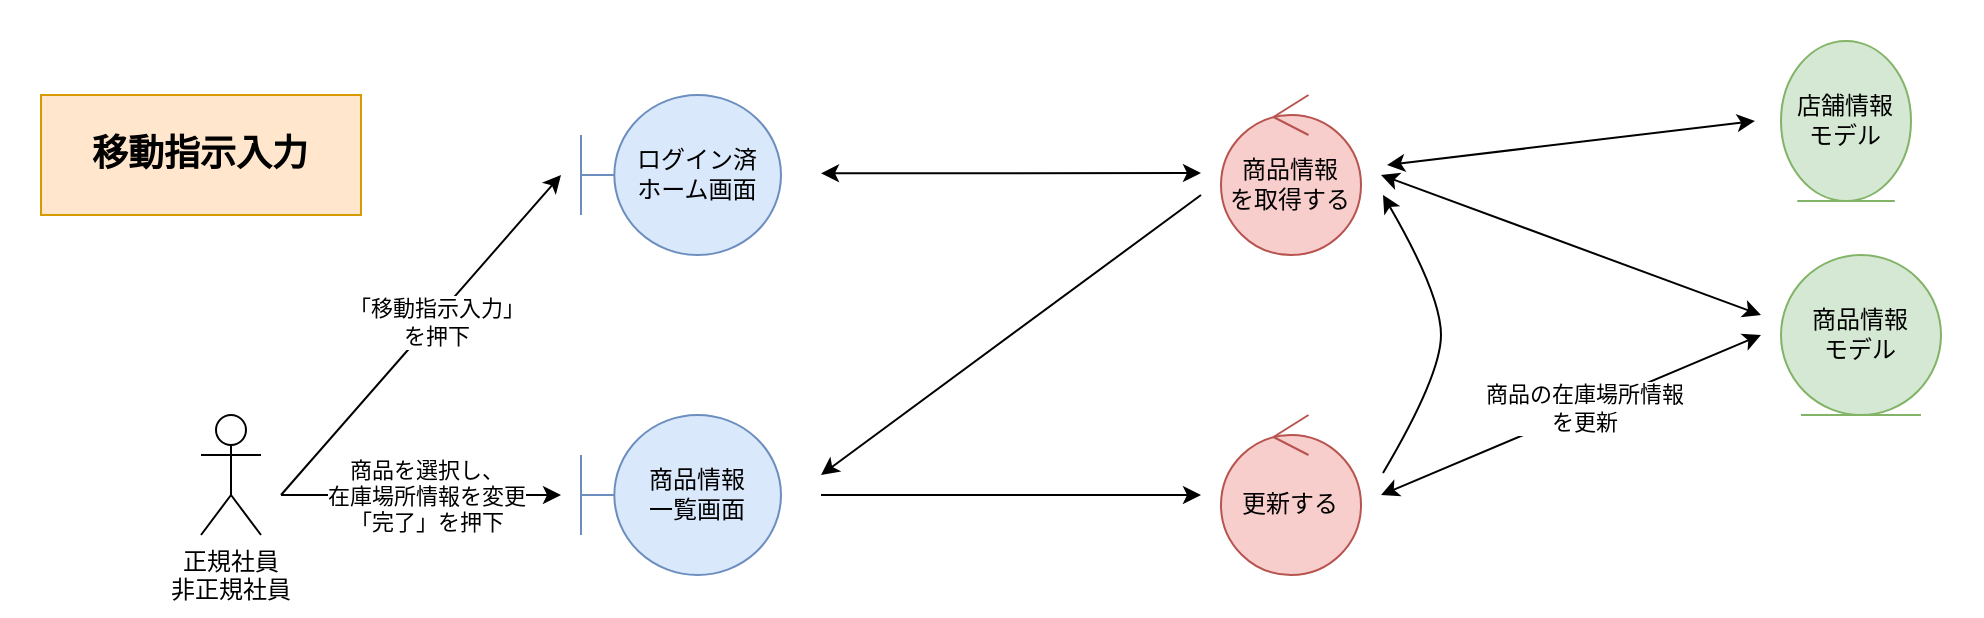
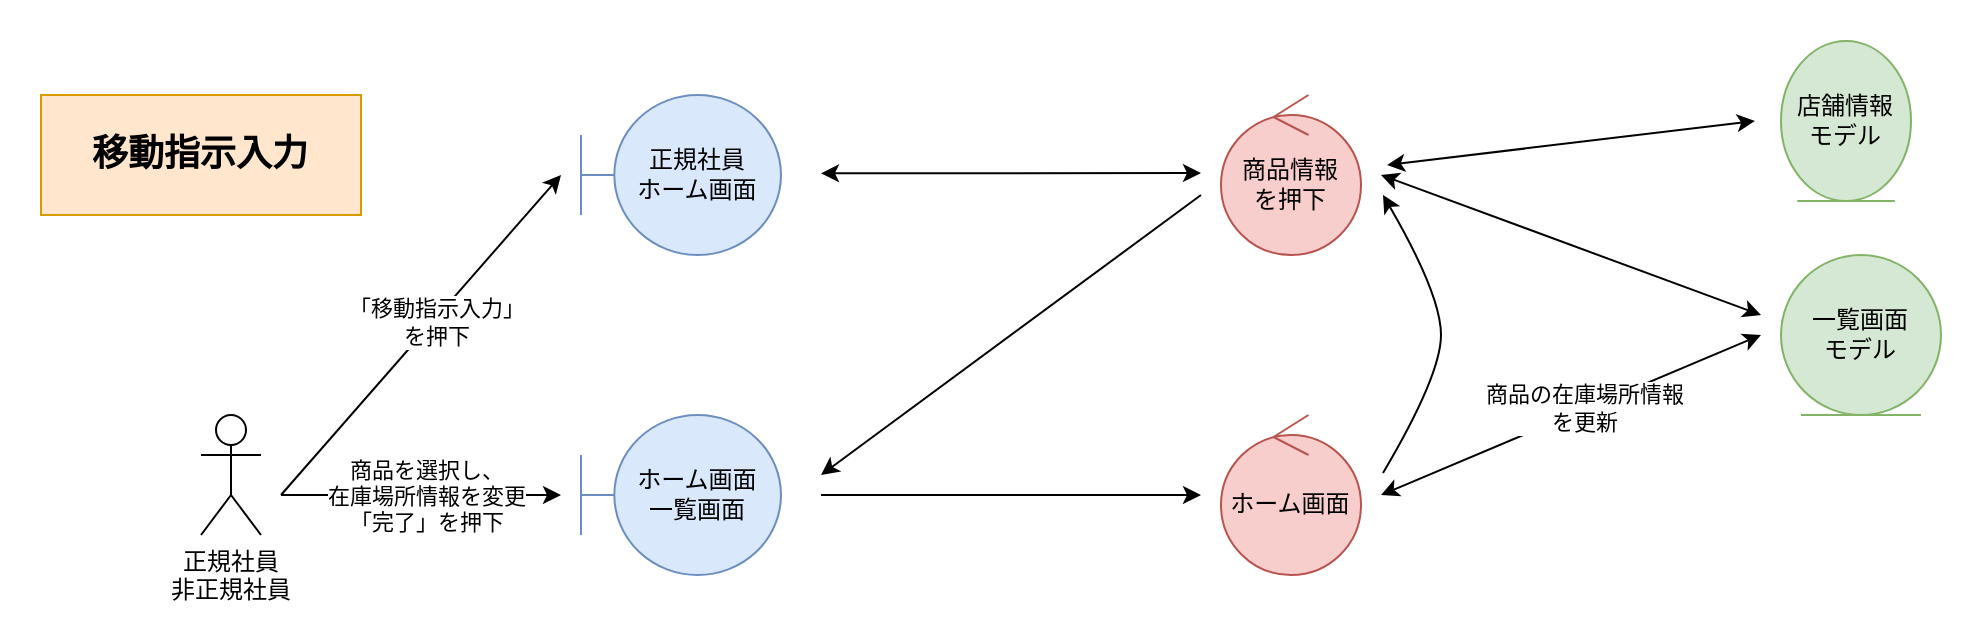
- <mxCell id="3" value="ログイン済&lt;br&gt;ホーム画面" style="shape=umlBoundary;whiteSpace=wrap;html=1;fillColor=#dae8fc;strokeColor=#6c8ebf;" parent="1" vertex="1"><mxGeometry x="290" y="47" width="100" height="80" as="geometry" /></mxCell>
+ <mxCell id="3" value="正規社員&lt;br&gt;ホーム画面" style="shape=umlBoundary;whiteSpace=wrap;html=1;fillColor=#dae8fc;strokeColor=#6c8ebf;" parent="1" vertex="1"><mxGeometry x="290" y="47" width="100" height="80" as="geometry" /></mxCell>
- <mxCell id="5" value="商品情報&lt;br&gt;を取得する" style="ellipse;shape=umlControl;whiteSpace=wrap;html=1;fillColor=#f8cecc;strokeColor=#b85450;" parent="1" vertex="1"><mxGeometry x="610" y="47" width="70" height="80" as="geometry" /></mxCell>
+ <mxCell id="5" value="商品情報&lt;br&gt;を押下" style="ellipse;shape=umlControl;whiteSpace=wrap;html=1;fillColor=#f8cecc;strokeColor=#b85450;" parent="1" vertex="1"><mxGeometry x="610" y="47" width="70" height="80" as="geometry" /></mxCell>
- <mxCell id="6" value="商品情報&lt;br&gt;モデル" style="ellipse;shape=umlEntity;whiteSpace=wrap;html=1;fillColor=#d5e8d4;strokeColor=#82b366;" parent="1" vertex="1"><mxGeometry x="890" y="127" width="80" height="80" as="geometry" /></mxCell>
+ <mxCell id="6" value="一覧画面&lt;br&gt;モデル" style="ellipse;shape=umlEntity;whiteSpace=wrap;html=1;fillColor=#d5e8d4;strokeColor=#82b366;" parent="1" vertex="1"><mxGeometry x="890" y="127" width="80" height="80" as="geometry" /></mxCell>
- <mxCell id="4" value="商品情報&lt;br&gt;一覧画面" style="shape=umlBoundary;whiteSpace=wrap;html=1;fillColor=#dae8fc;strokeColor=#6c8ebf;" parent="1" vertex="1"><mxGeometry x="290" y="207" width="100" height="80" as="geometry" /></mxCell>
+ <mxCell id="4" value="ホーム画面&lt;br&gt;一覧画面" style="shape=umlBoundary;whiteSpace=wrap;html=1;fillColor=#dae8fc;strokeColor=#6c8ebf;" parent="1" vertex="1"><mxGeometry x="290" y="207" width="100" height="80" as="geometry" /></mxCell>
- <mxCell id="15" value="更新する" style="ellipse;shape=umlControl;whiteSpace=wrap;html=1;fillColor=#f8cecc;strokeColor=#b85450;" parent="1" vertex="1"><mxGeometry x="610" y="207" width="70" height="80" as="geometry" /></mxCell>
+ <mxCell id="15" value="ホーム画面" style="ellipse;shape=umlControl;whiteSpace=wrap;html=1;fillColor=#f8cecc;strokeColor=#b85450;" parent="1" vertex="1"><mxGeometry x="610" y="207" width="70" height="80" as="geometry" /></mxCell>
